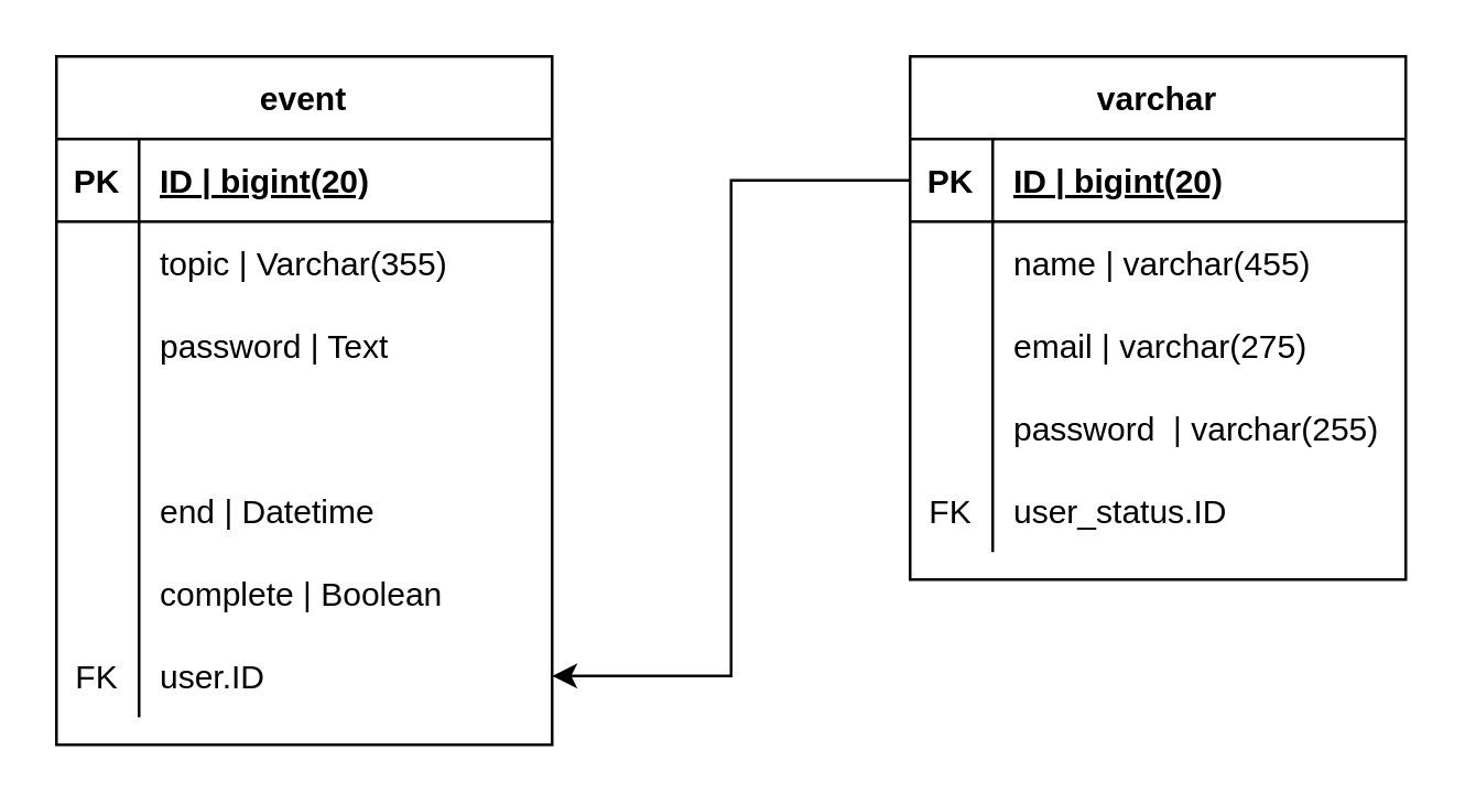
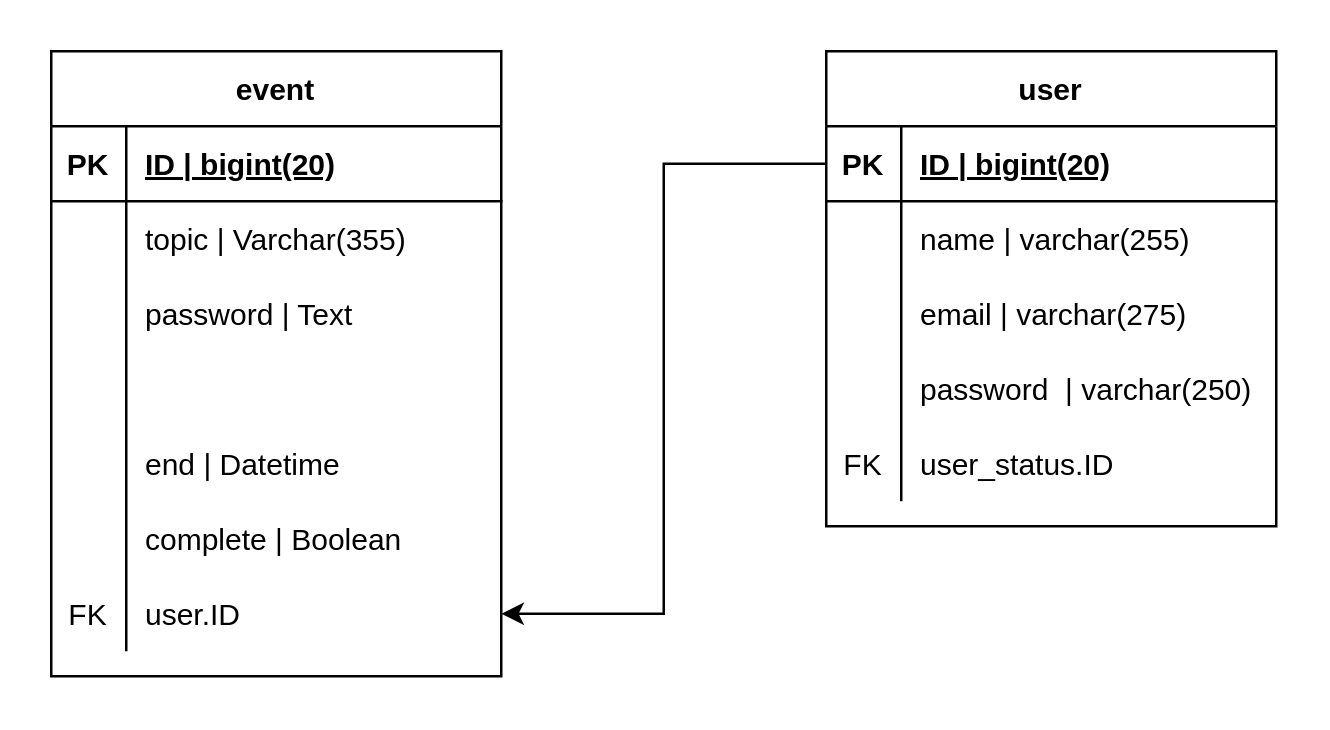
- <mxCell id="23" value="varchar" style="shape=table;startSize=30;container=1;collapsible=1;childLayout=tableLayout;fixedRows=1;rowLines=0;fontStyle=1;align=center;resizeLast=1;" parent="1" vertex="1"><mxGeometry x="330" y="20" width="180" height="190" as="geometry" /></mxCell>
+ <mxCell id="23" value="user" style="shape=table;startSize=30;container=1;collapsible=1;childLayout=tableLayout;fixedRows=1;rowLines=0;fontStyle=1;align=center;resizeLast=1;" parent="1" vertex="1"><mxGeometry x="330" y="20" width="180" height="190" as="geometry" /></mxCell>
- <mxCell id="29" value="name | varchar(455)" style="shape=partialRectangle;connectable=0;fillColor=none;top=0;left=0;bottom=0;right=0;align=left;spacingLeft=6;overflow=hidden;" parent="27" vertex="1"><mxGeometry x="30" width="150" height="30" as="geometry"><mxRectangle width="150" height="30" as="alternateBounds" /></mxGeometry></mxCell>
+ <mxCell id="29" value="name | varchar(255)" style="shape=partialRectangle;connectable=0;fillColor=none;top=0;left=0;bottom=0;right=0;align=left;spacingLeft=6;overflow=hidden;" parent="27" vertex="1"><mxGeometry x="30" width="150" height="30" as="geometry"><mxRectangle width="150" height="30" as="alternateBounds" /></mxGeometry></mxCell>
- <mxCell id="35" value="password  | varchar(255)" style="shape=partialRectangle;connectable=0;fillColor=none;top=0;left=0;bottom=0;right=0;align=left;spacingLeft=6;overflow=hidden;" parent="33" vertex="1"><mxGeometry x="30" width="150" height="30" as="geometry"><mxRectangle width="150" height="30" as="alternateBounds" /></mxGeometry></mxCell>
+ <mxCell id="35" value="password  | varchar(250)" style="shape=partialRectangle;connectable=0;fillColor=none;top=0;left=0;bottom=0;right=0;align=left;spacingLeft=6;overflow=hidden;" parent="33" vertex="1"><mxGeometry x="30" width="150" height="30" as="geometry"><mxRectangle width="150" height="30" as="alternateBounds" /></mxGeometry></mxCell>
